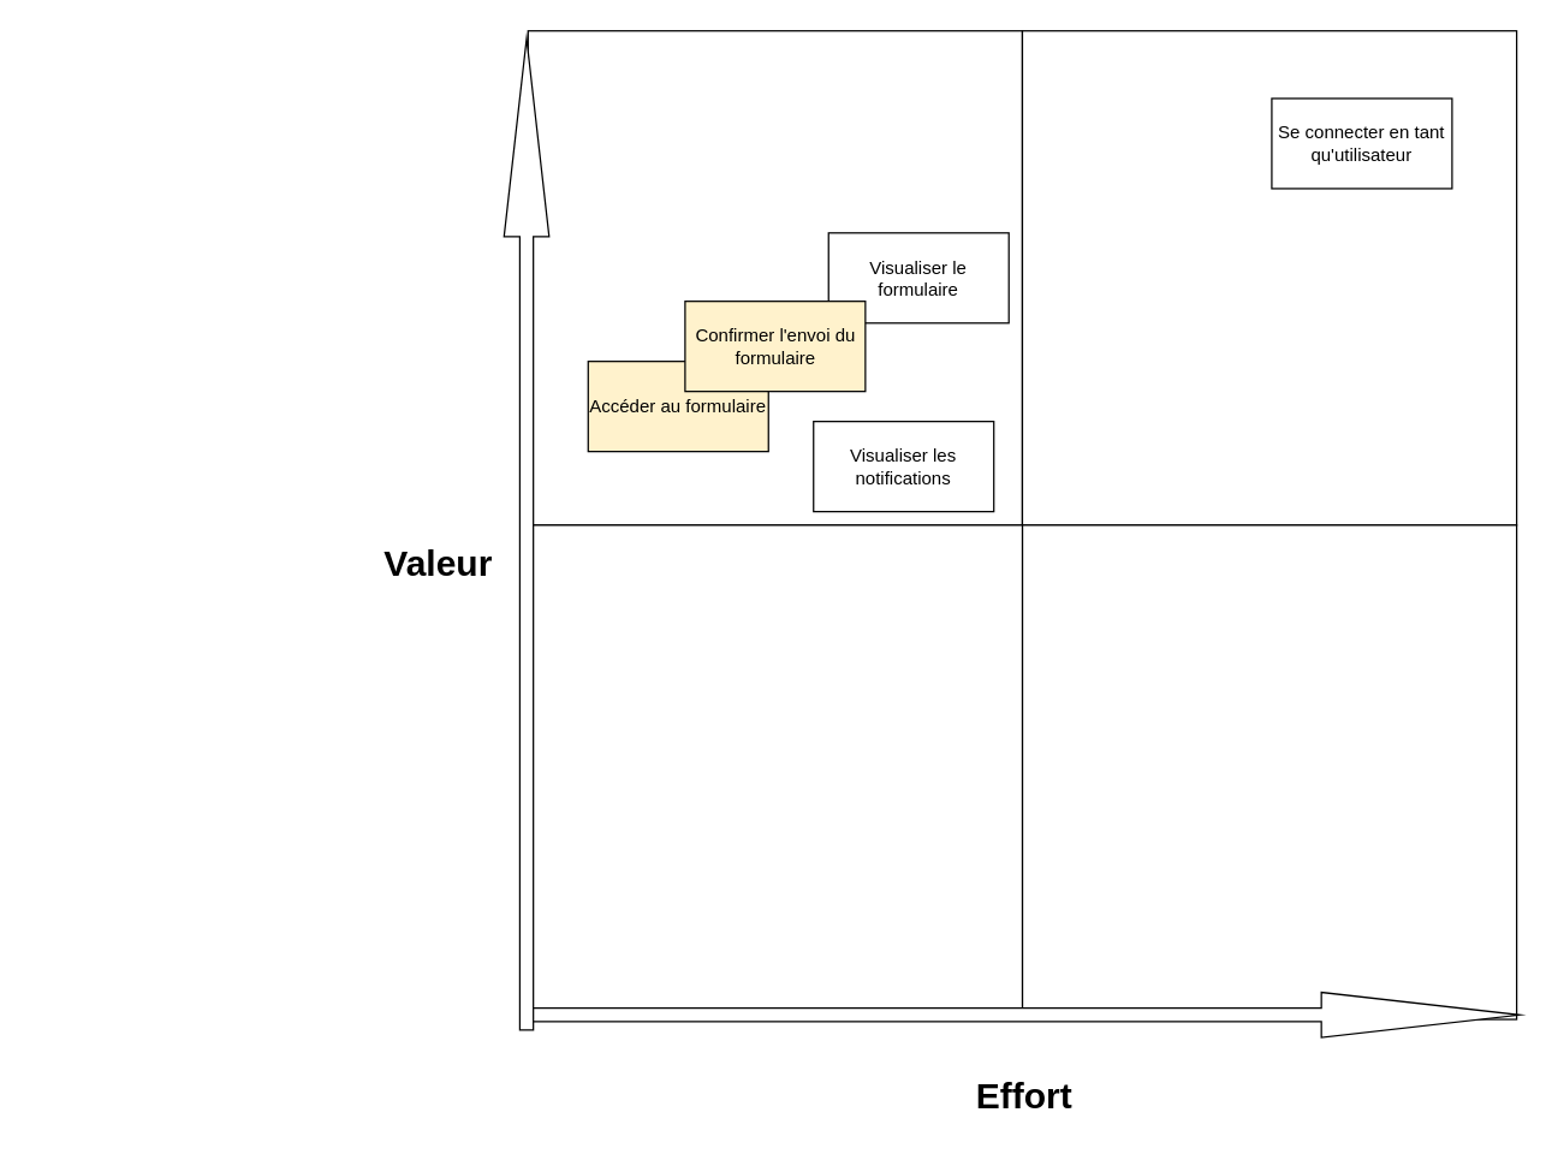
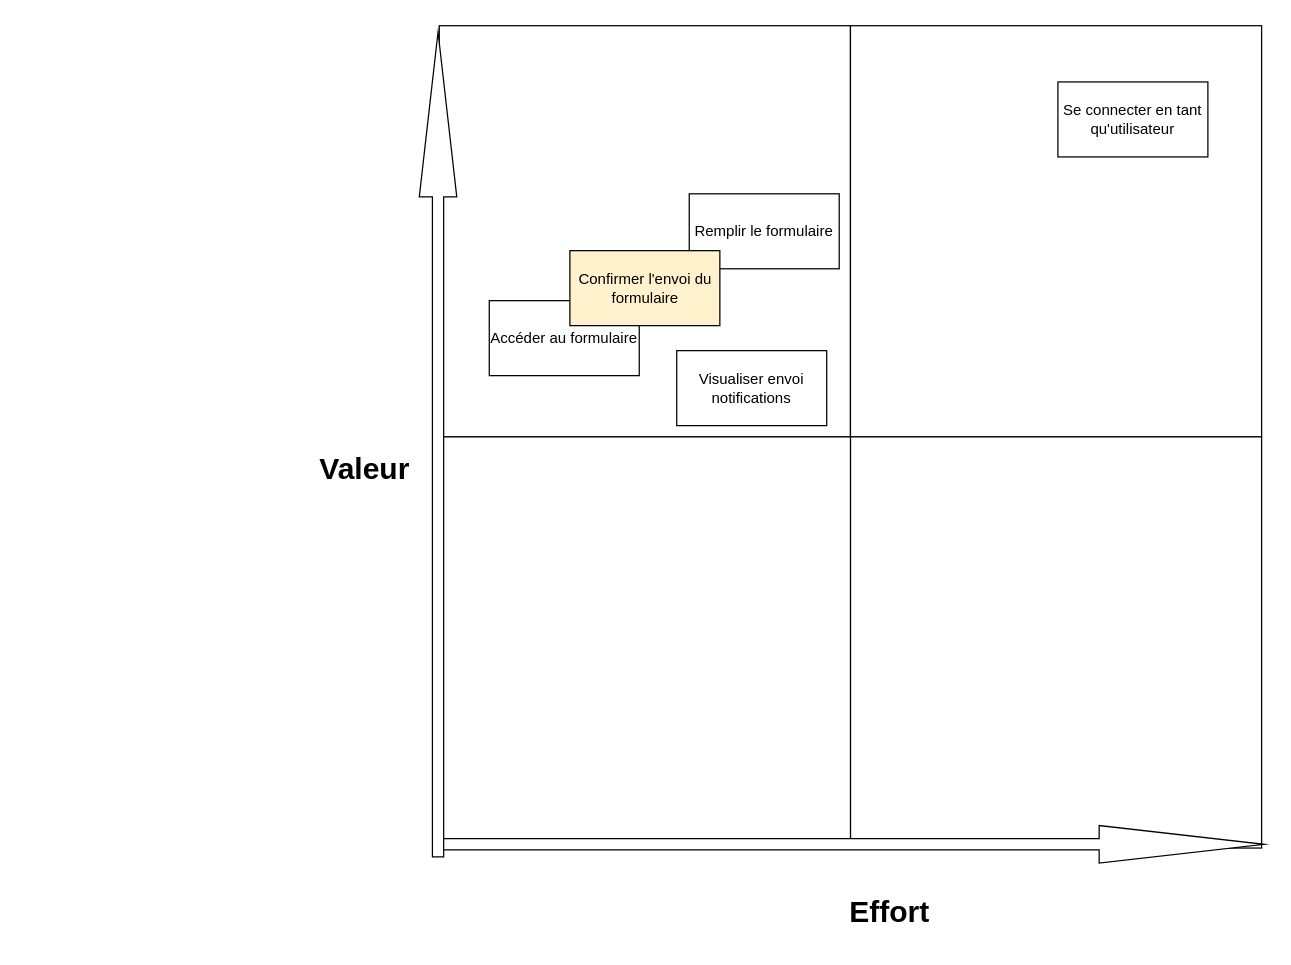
- <mxCell id="12" value="Visualiser le formulaire" style="rounded=0;whiteSpace=wrap;html=1;" vertex="1" parent="1"><mxGeometry x="551" y="154.5" width="120" height="60" as="geometry" /></mxCell>
+ <mxCell id="12" value="Remplir le formulaire" style="rounded=0;whiteSpace=wrap;html=1;" vertex="1" parent="1"><mxGeometry x="551" y="154.5" width="120" height="60" as="geometry" /></mxCell>
- <mxCell id="11" value="Accéder au formulaire" style="rounded=0;whiteSpace=wrap;html=1;fillColor=#fff2cc;" vertex="1" parent="1"><mxGeometry x="391" y="240" width="120" height="60" as="geometry" /></mxCell>
+ <mxCell id="11" value="Accéder au formulaire" style="rounded=0;whiteSpace=wrap;html=1;" vertex="1" parent="1"><mxGeometry x="391" y="240" width="120" height="60" as="geometry" /></mxCell>
- <mxCell id="14" value="Visualiser les notifications" style="rounded=0;whiteSpace=wrap;html=1;" vertex="1" parent="1"><mxGeometry x="541" y="280" width="120" height="60" as="geometry" /></mxCell>
+ <mxCell id="14" value="Visualiser envoi notifications" style="rounded=0;whiteSpace=wrap;html=1;" vertex="1" parent="1"><mxGeometry x="541" y="280" width="120" height="60" as="geometry" /></mxCell>
- <mxCell id="6" value="Effort" style="text;strokeColor=none;fillColor=none;html=1;fontSize=24;fontStyle=1;verticalAlign=middle;align=center;" vertex="1" parent="1"><mxGeometry x="631" y="710" width="100" height="40" as="geometry" /></mxCell>
+ <mxCell id="6" value="Effort" style="text;strokeColor=none;fillColor=none;html=1;fontSize=24;fontStyle=1;verticalAlign=middle;align=center;" vertex="1" parent="1"><mxGeometry x="661" y="710" width="100" height="40" as="geometry" /></mxCell>
